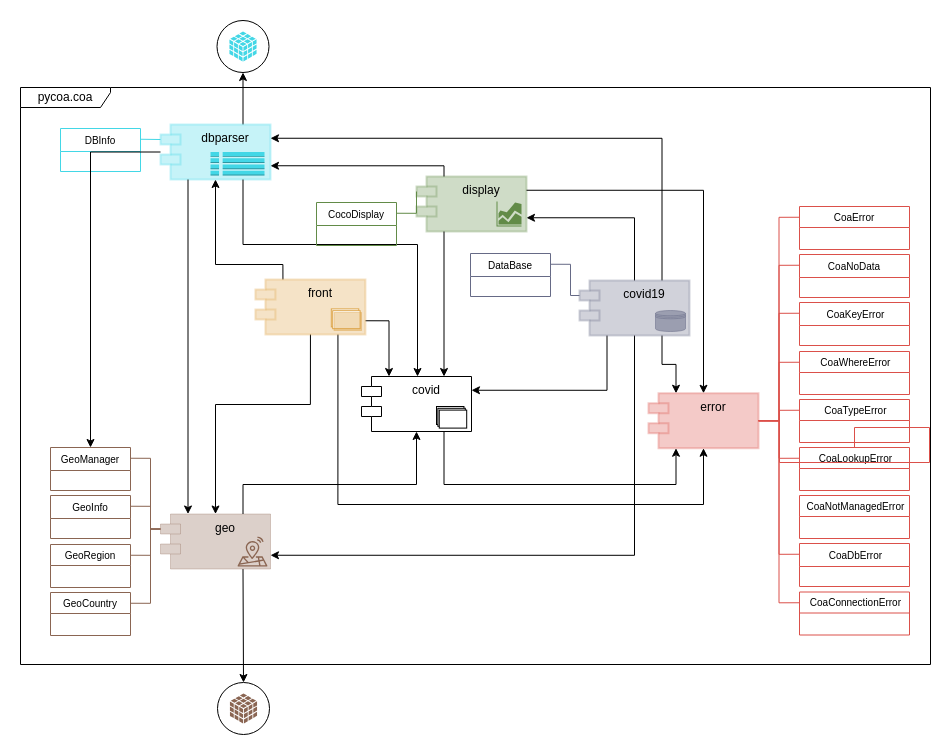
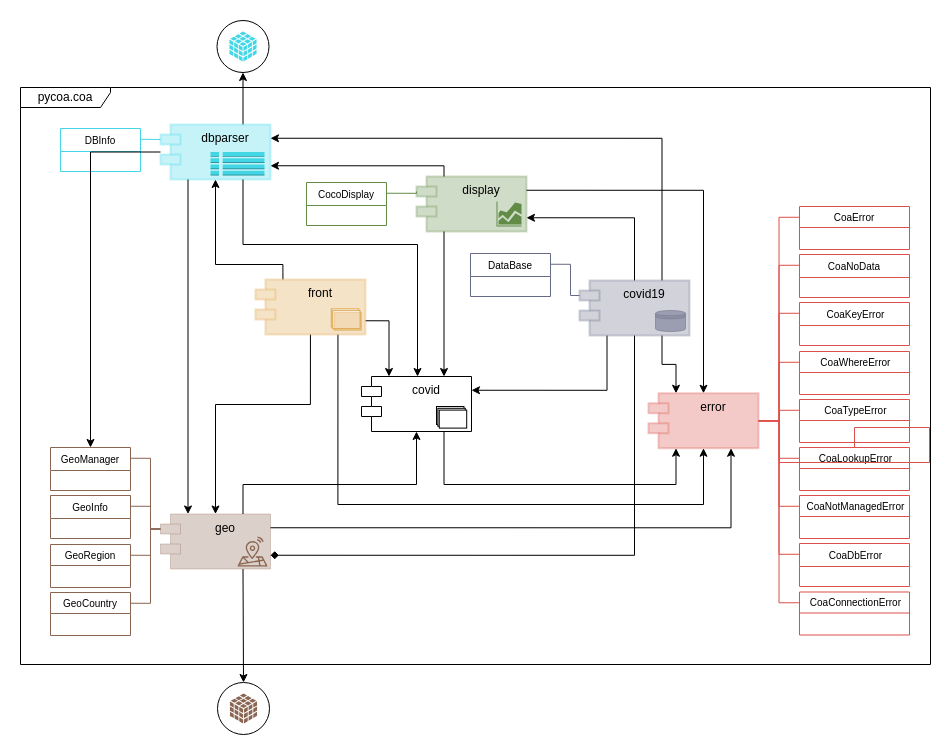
- <mxCell id="70" value="CocoDisplay" style="swimlane;fontStyle=0;align=center;verticalAlign=middle;childLayout=stackLayout;horizontal=1;startSize=23;horizontalStack=0;resizeParent=1;resizeParentMax=0;resizeLast=0;collapsible=0;marginBottom=0;html=1;whiteSpace=wrap;strokeColor=#628B48;fontSize=10;" parent="1" vertex="1"><mxGeometry x="316" y="202" width="80" height="43" as="geometry" /></mxCell>
+ <mxCell id="70" value="CocoDisplay" style="swimlane;fontStyle=0;align=center;verticalAlign=middle;childLayout=stackLayout;horizontal=1;startSize=23;horizontalStack=0;resizeParent=1;resizeParentMax=0;resizeLast=0;collapsible=0;marginBottom=0;html=1;whiteSpace=wrap;strokeColor=#628B48;fontSize=10;" parent="1" vertex="1"><mxGeometry x="306" y="182" width="80" height="43" as="geometry" /></mxCell>
+ <mxCell id="51" style="edgeStyle=orthogonalEdgeStyle;rounded=0;orthogonalLoop=1;jettySize=auto;html=1;exitX=0;exitY=0.25;exitDx=0;exitDy=0;entryX=1;entryY=0.5;entryDx=0;entryDy=0;endArrow=none;endFill=0;strokeColor=#DB504A;" parent="31" source="41" target="43" edge="1"><mxGeometry relative="1" as="geometry" /></mxCell>
+ <mxCell id="54" style="edgeStyle=orthogonalEdgeStyle;rounded=0;orthogonalLoop=1;jettySize=auto;html=1;exitX=1;exitY=0.25;exitDx=0;exitDy=0;entryX=0.75;entryY=1;entryDx=0;entryDy=0;endArrow=classic;endFill=1;" parent="1" source="23" target="43" edge="1"><mxGeometry relative="1" as="geometry" /></mxCell>
- <mxCell id="78" style="edgeStyle=orthogonalEdgeStyle;rounded=0;orthogonalLoop=1;jettySize=auto;html=1;exitX=0.5;exitY=1;exitDx=0;exitDy=0;entryX=1;entryY=0.75;entryDx=0;entryDy=0;" parent="1" source="85" target="23" edge="1"><mxGeometry relative="1" as="geometry" /></mxCell>
+ <mxCell id="78" style="edgeStyle=orthogonalEdgeStyle;rounded=0;orthogonalLoop=1;jettySize=auto;html=1;exitX=0.5;exitY=1;exitDx=0;exitDy=0;entryX=1;entryY=0.75;entryDx=0;entryDy=0;endArrow=diamond;" parent="1" source="85" target="23" edge="1"><mxGeometry relative="1" as="geometry" /></mxCell>
